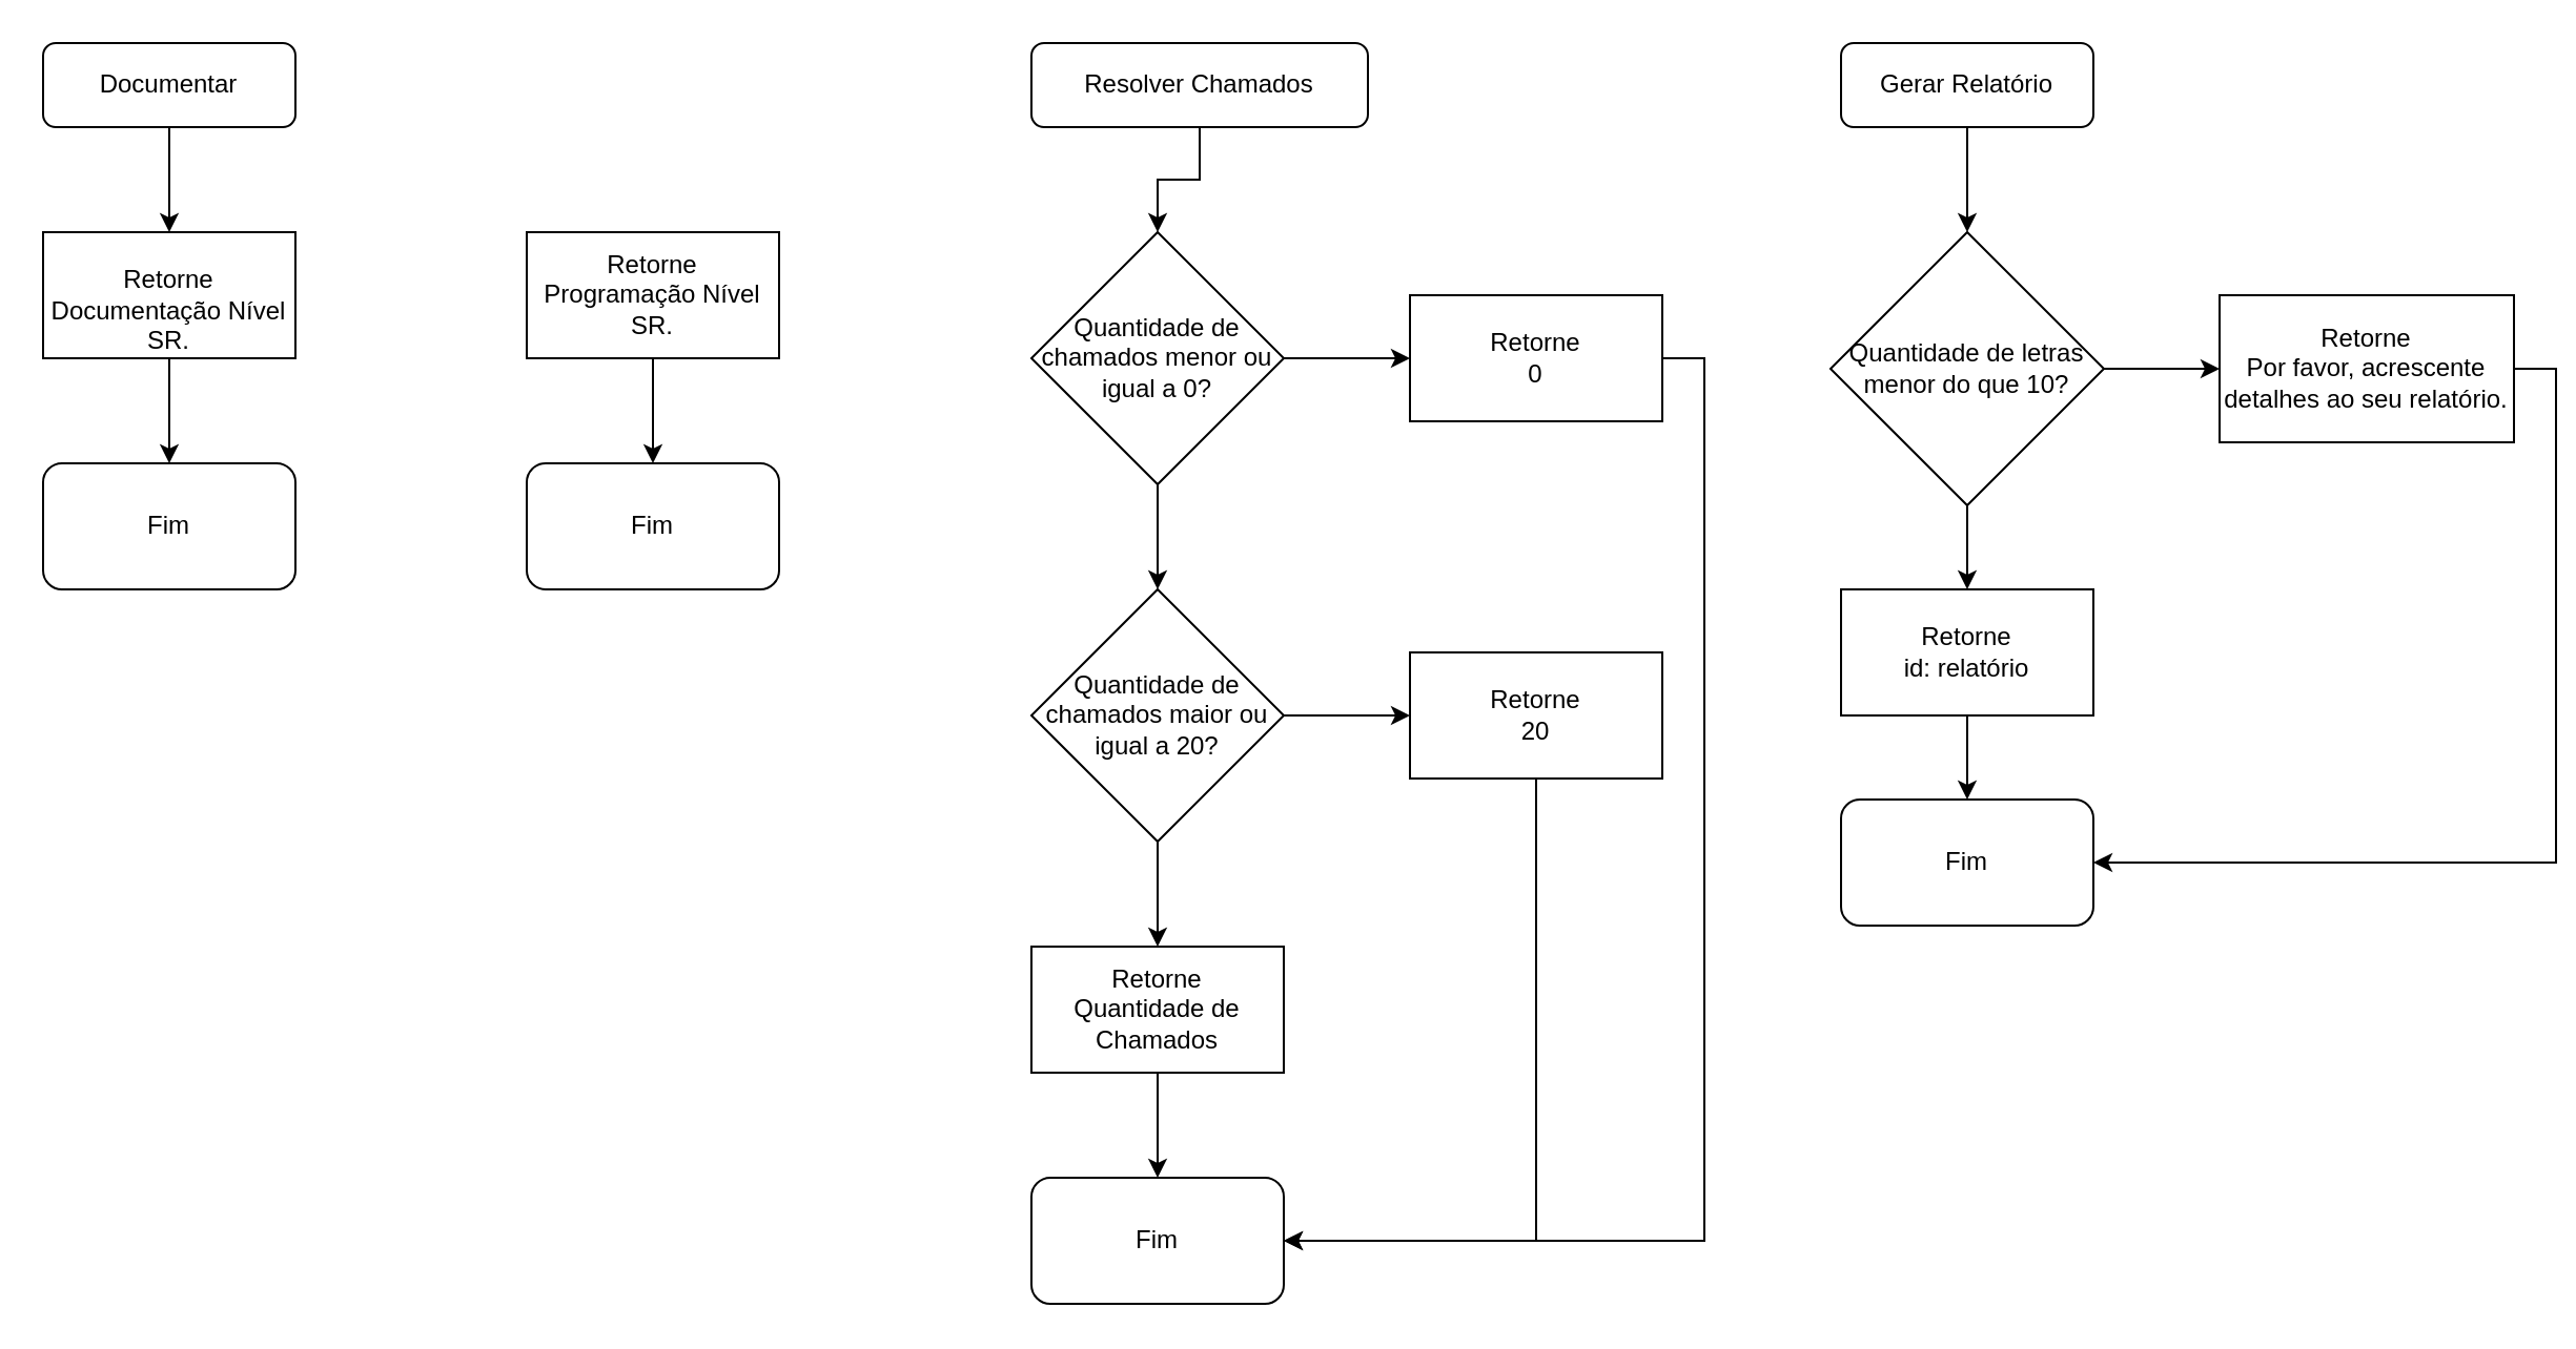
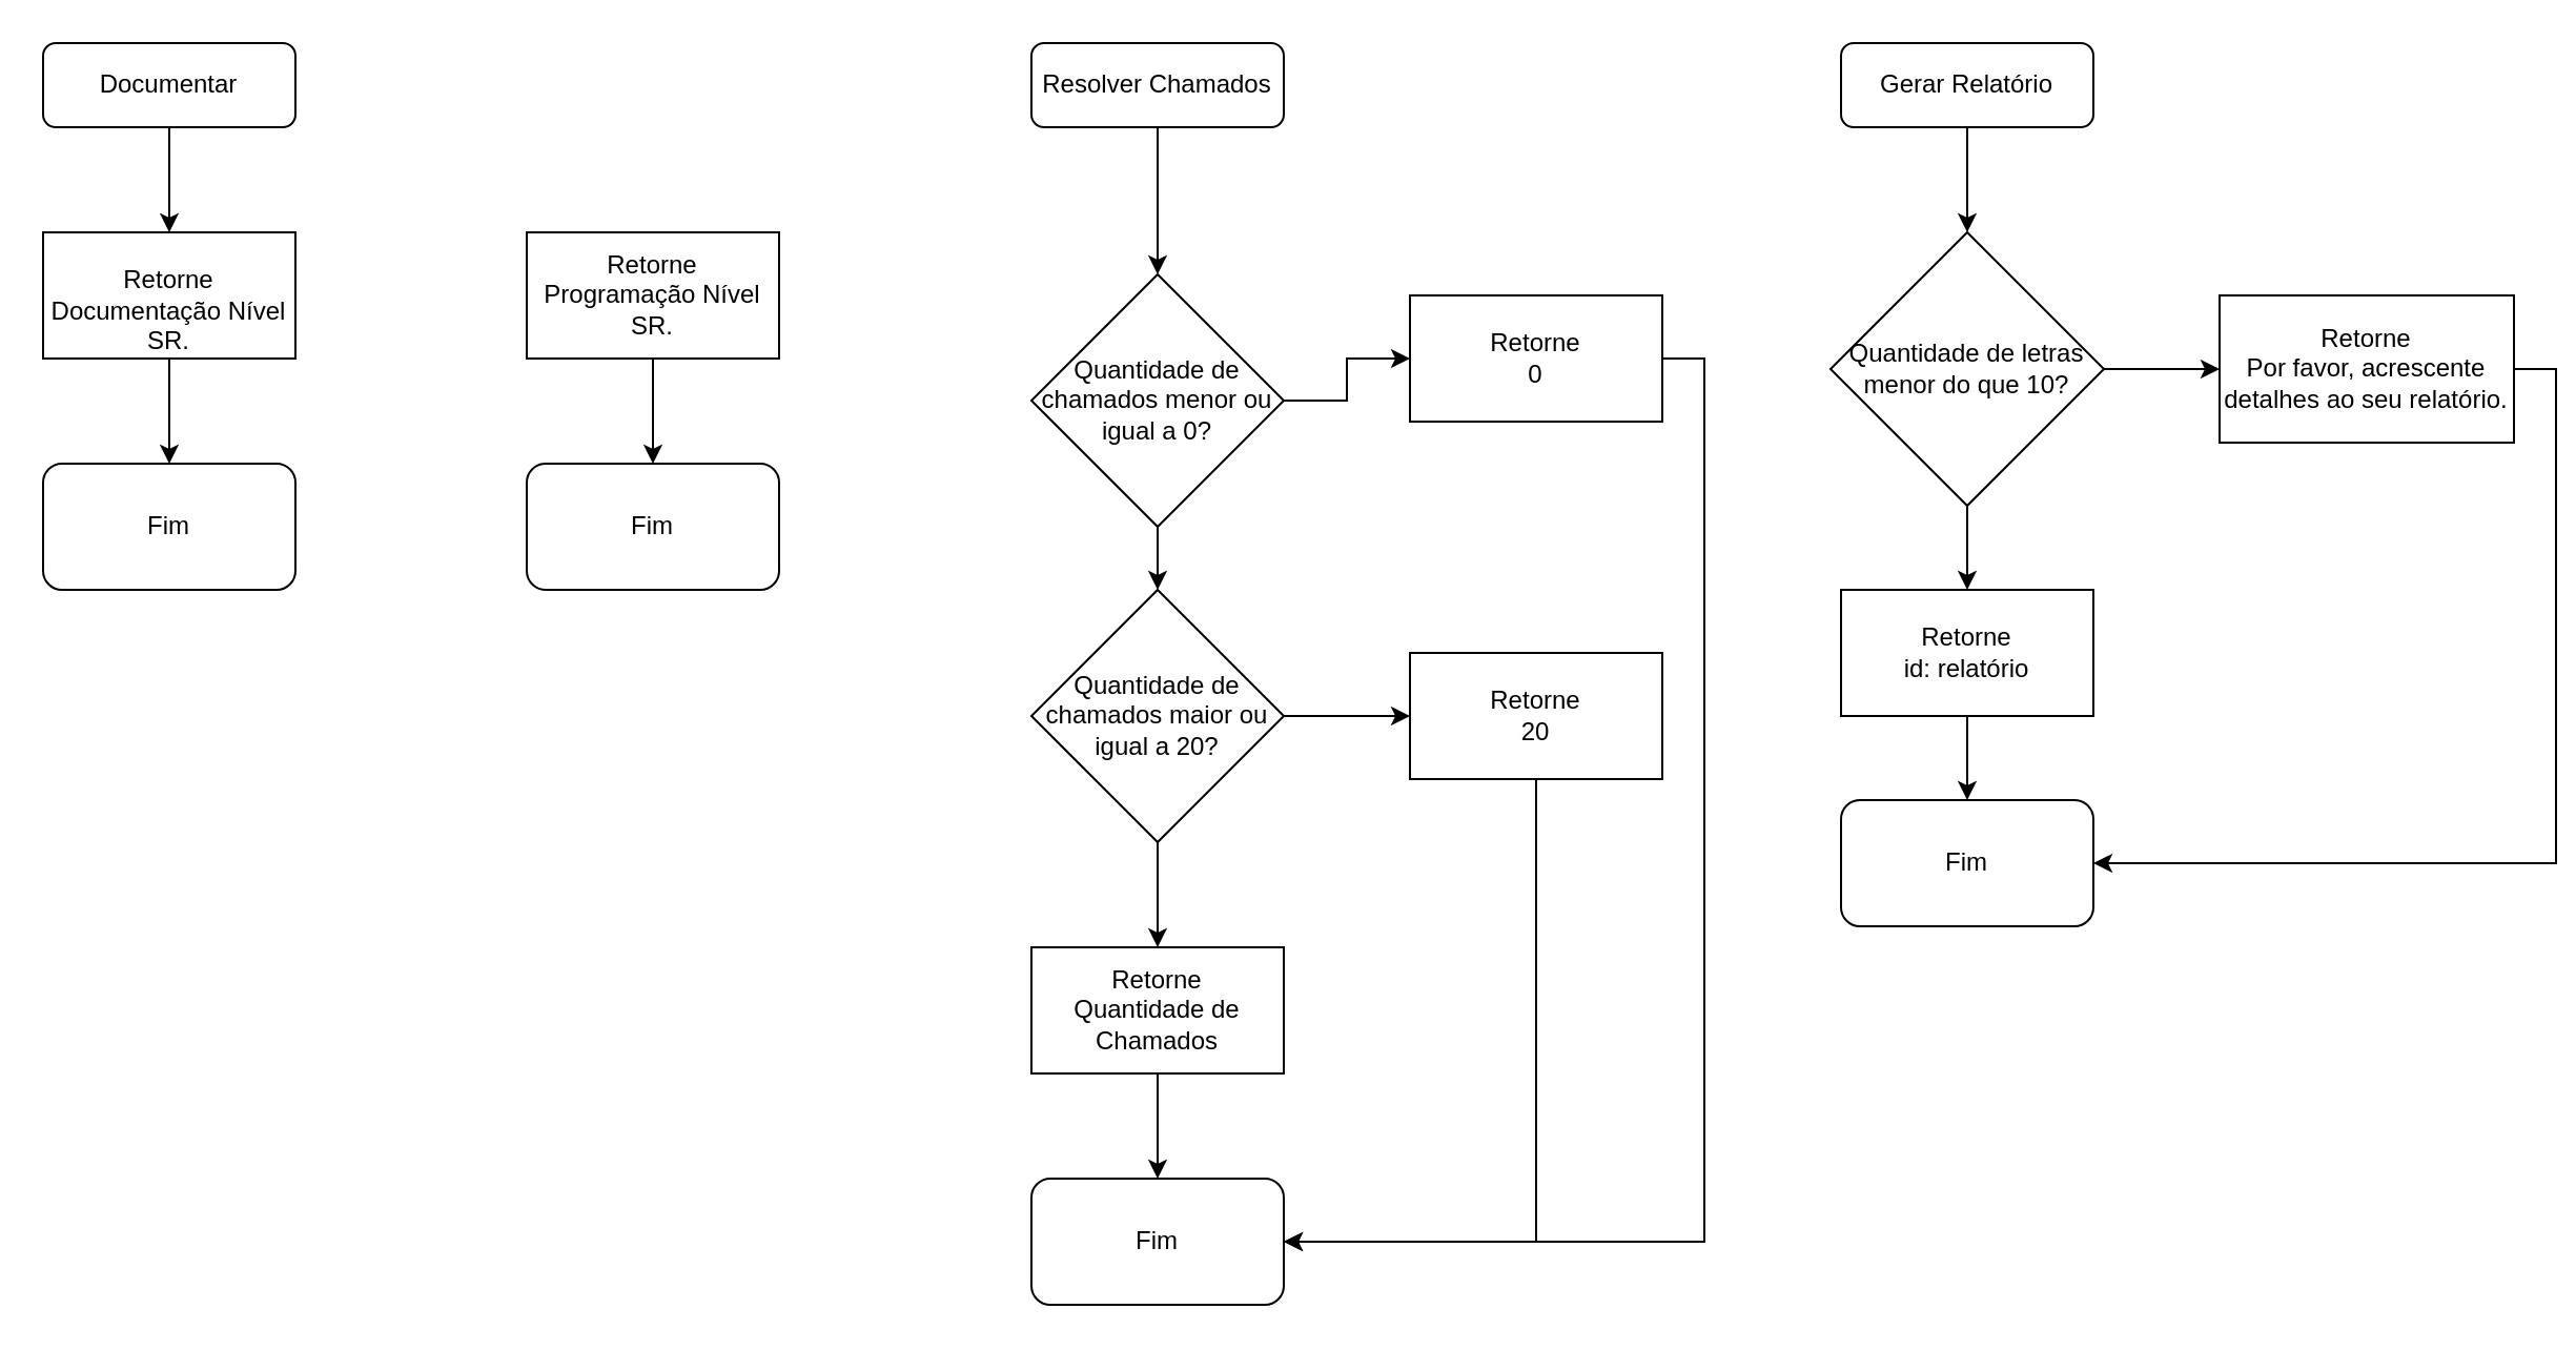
- <mxCell id="11" value="Resolver Chamados" style="rounded=1;whiteSpace=wrap;html=1;fontSize=12;glass=0;strokeWidth=1;shadow=0;" vertex="1" parent="1"><mxGeometry x="490" y="20" width="160" height="40" as="geometry" /></mxCell>
+ <mxCell id="11" value="Resolver Chamados" style="rounded=1;whiteSpace=wrap;html=1;fontSize=12;glass=0;strokeWidth=1;shadow=0;" vertex="1" parent="1"><mxGeometry x="490" width="120" height="40" as="geometry" y="20" /></mxCell>
- <mxCell id="14" value="Quantidade de chamados menor ou igual a 0?" style="rhombus;whiteSpace=wrap;html=1;" vertex="1" parent="1"><mxGeometry x="490" y="110" width="120" height="120" as="geometry" /></mxCell>
+ <mxCell id="14" value="Quantidade de chamados menor ou igual a 0?" style="rhombus;whiteSpace=wrap;html=1;" vertex="1" parent="1"><mxGeometry x="490" y="130" width="120" height="120" as="geometry" /></mxCell>
